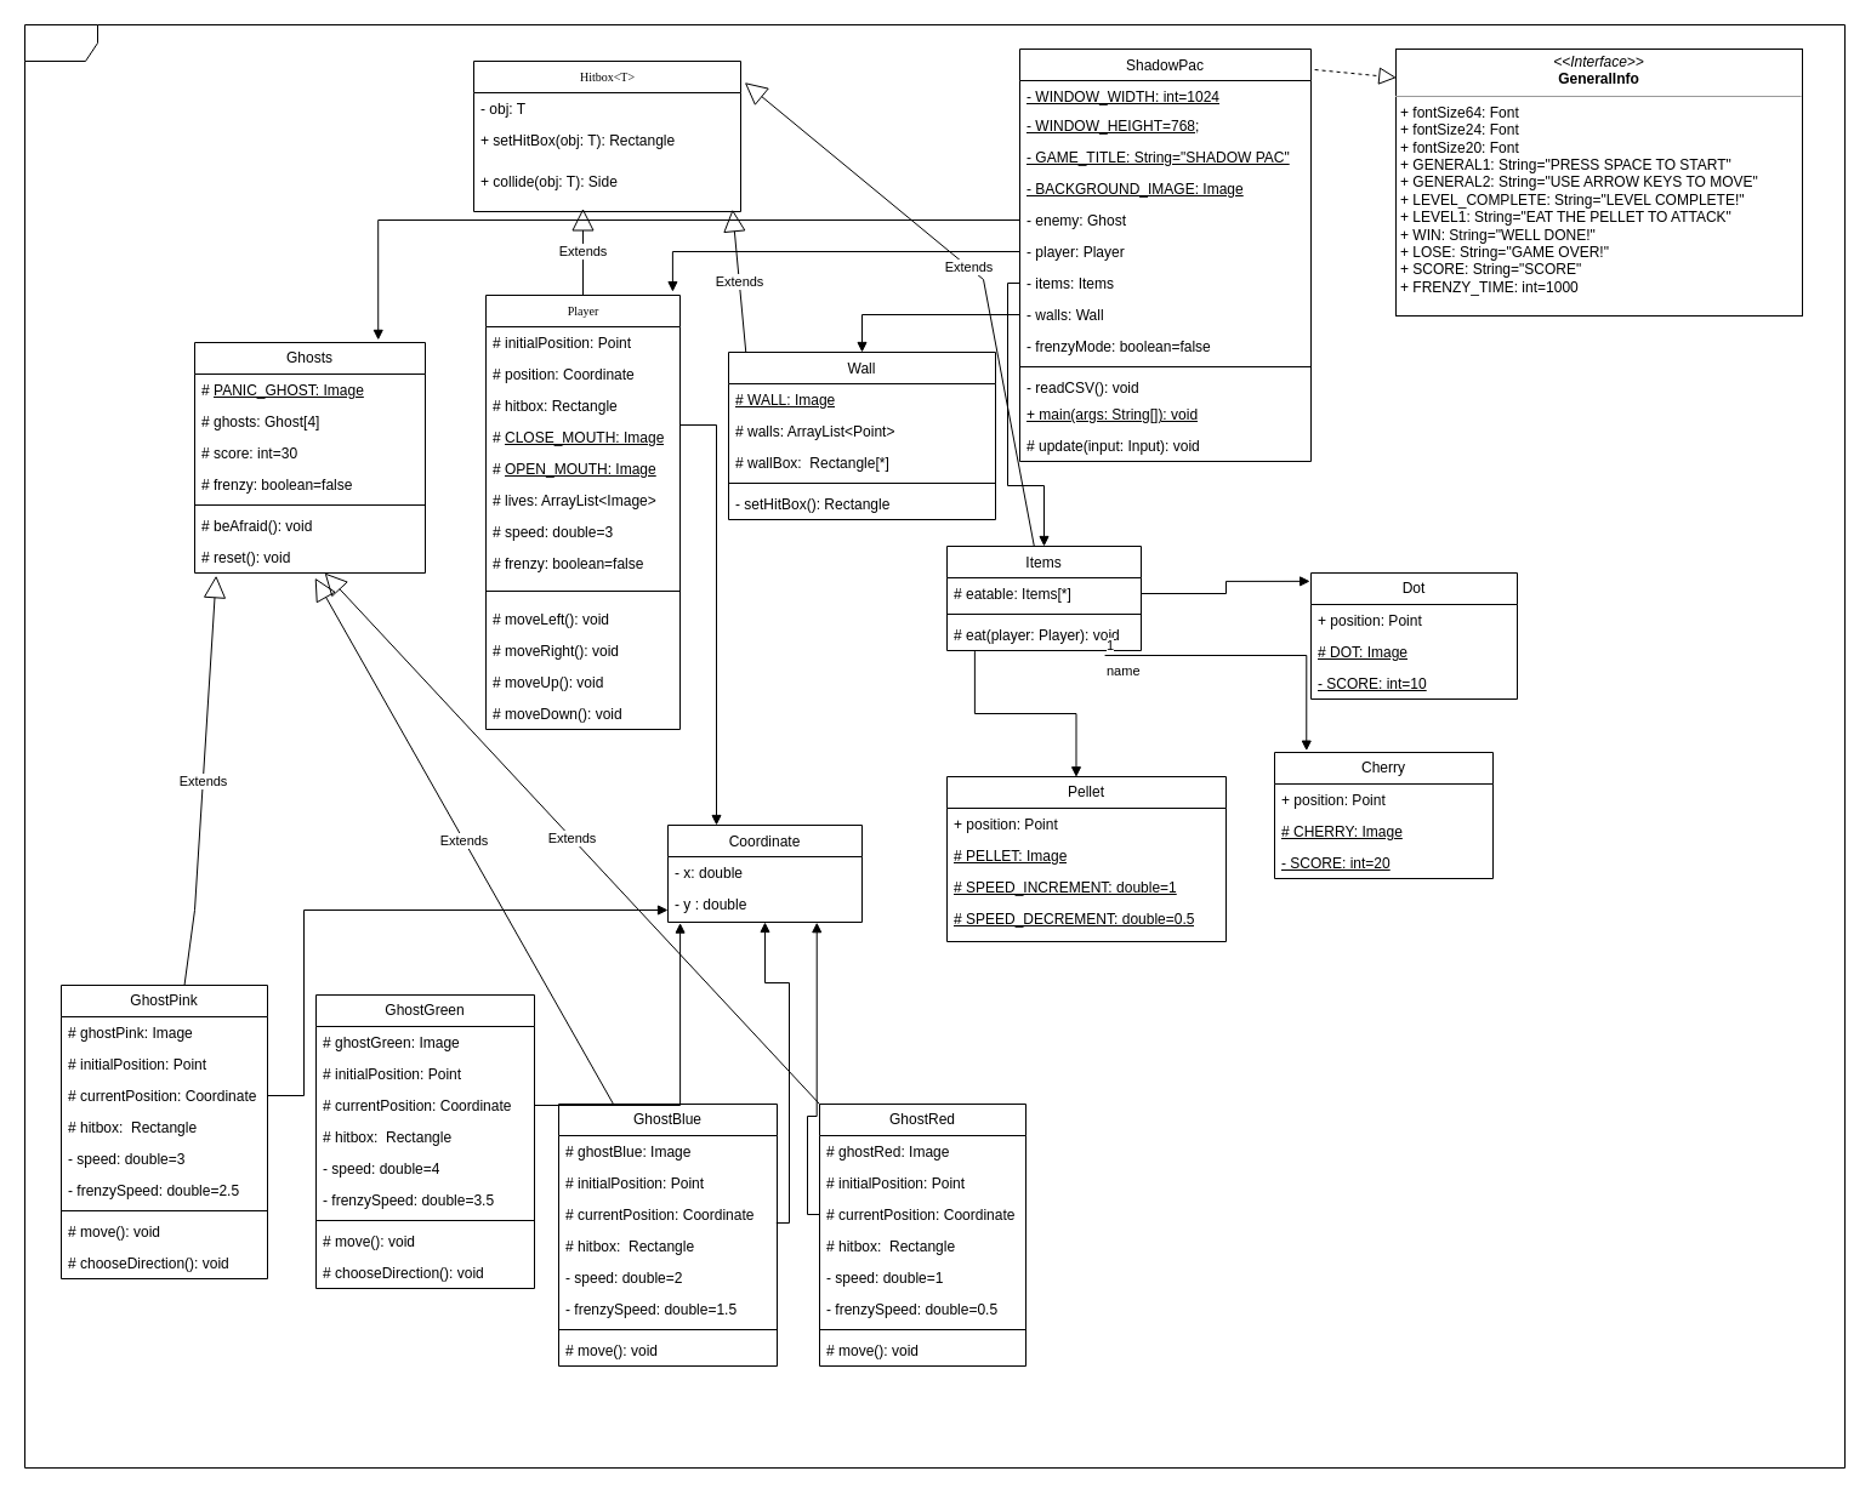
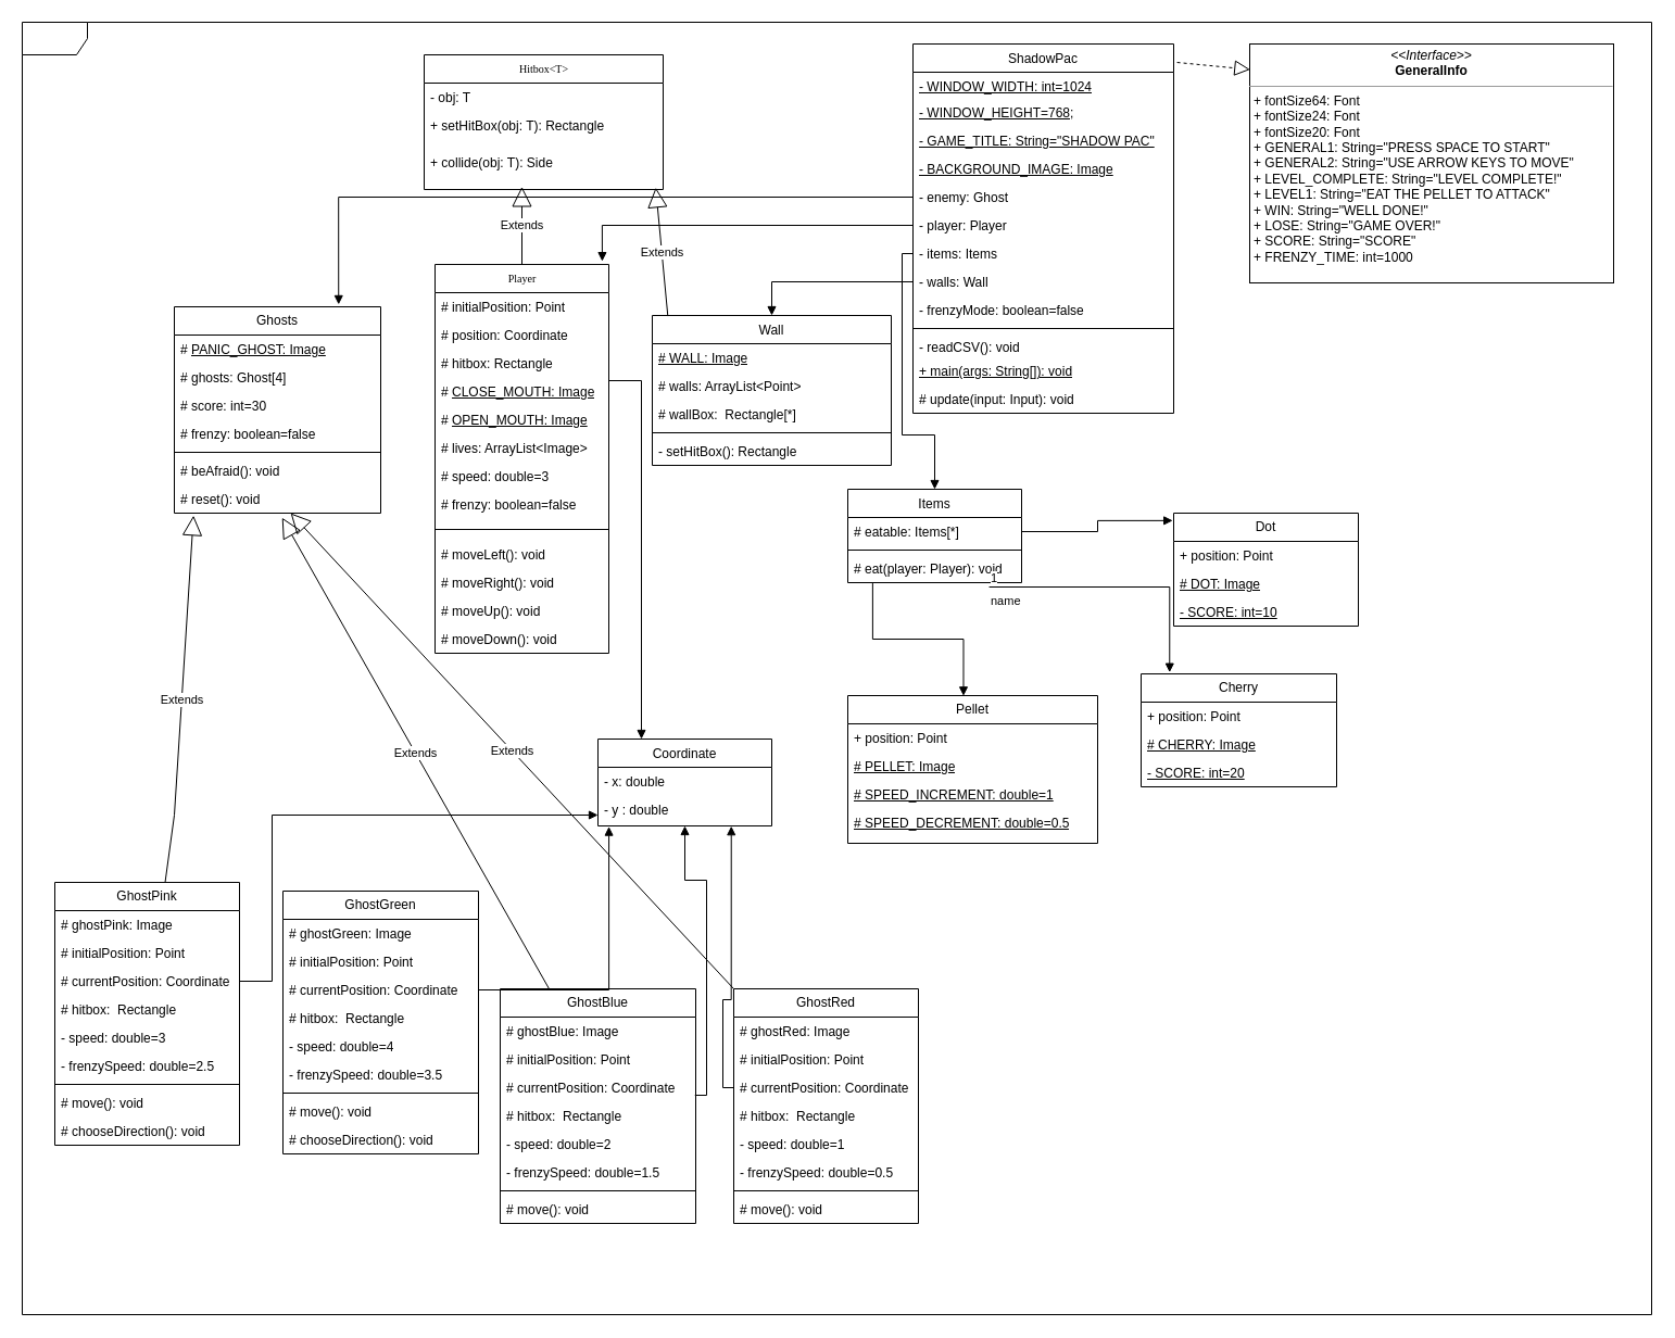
- <mxCell id="123" value="Extends" style="endArrow=block;endSize=16;endFill=0;html=1;rounded=0;entryX=1.015;entryY=0.142;entryDx=0;entryDy=0;entryPerimeter=0;" edge="1" parent="1" source="21" target="17"><mxGeometry width="160" relative="1" as="geometry"><mxPoint x="750" y="250" as="sourcePoint" /><mxPoint x="910" y="250" as="targetPoint" /><Array as="points"><mxPoint x="810" y="230" /></Array></mxGeometry></mxCell>
